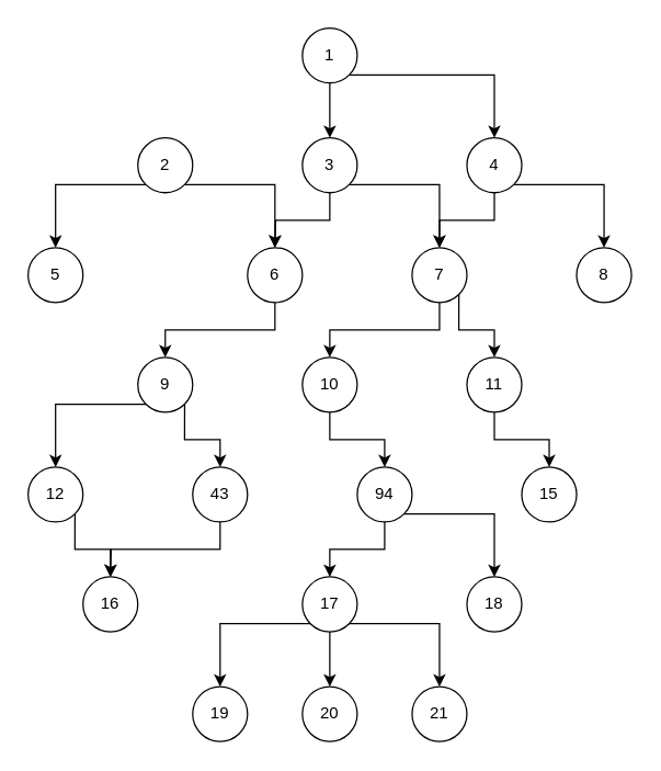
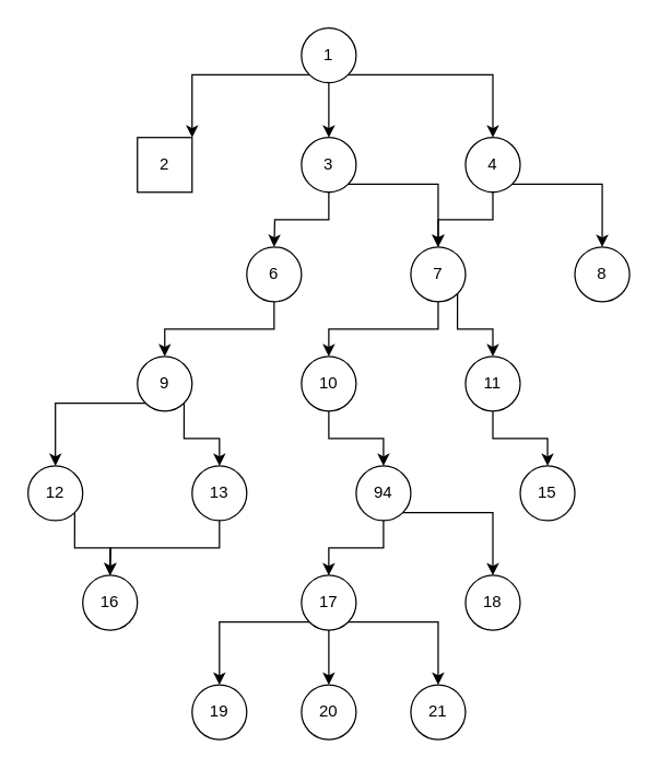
+ <mxCell id="2" style="edgeStyle=orthogonalEdgeStyle;rounded=0;orthogonalLoop=1;jettySize=auto;html=1;exitX=0;exitY=1;exitDx=0;exitDy=0;entryX=1;entryY=0;entryDx=0;entryDy=0;" edge="1" parent="1" source="5" target="14"><mxGeometry relative="1" as="geometry" /></mxCell>
- <mxCell id="14" value="2" style="ellipse;whiteSpace=wrap;html=1;aspect=fixed;" vertex="1" parent="1"><mxGeometry x="100" y="100" width="40" height="40" as="geometry" /></mxCell>
+ <mxCell id="14" value="2" style="whiteSpace=wrap;html=1;aspect=fixed;rounded=0;" vertex="1" parent="1"><mxGeometry x="100" y="100" width="40" height="40" as="geometry" /></mxCell>
- <mxCell id="12" style="edgeStyle=orthogonalEdgeStyle;rounded=0;orthogonalLoop=1;jettySize=auto;html=1;exitX=0;exitY=1;exitDx=0;exitDy=0;entryX=0.5;entryY=0;entryDx=0;entryDy=0;" edge="1" parent="1" source="14" target="26"><mxGeometry relative="1" as="geometry" /></mxCell>
- <mxCell id="13" style="edgeStyle=orthogonalEdgeStyle;rounded=0;orthogonalLoop=1;jettySize=auto;html=1;exitX=1;exitY=1;exitDx=0;exitDy=0;entryX=0.5;entryY=0;entryDx=0;entryDy=0;" edge="1" parent="1" source="14" target="22"><mxGeometry relative="1" as="geometry" /></mxCell>
- <mxCell id="26" value="5" style="ellipse;whiteSpace=wrap;html=1;aspect=fixed;" vertex="1" parent="1"><mxGeometry x="20" y="180" width="40" height="40" as="geometry" /></mxCell>
- <mxCell id="32" value="43" style="ellipse;whiteSpace=wrap;html=1;aspect=fixed;" vertex="1" parent="1"><mxGeometry x="140" y="340" width="40" height="40" as="geometry" /></mxCell>
+ <mxCell id="32" value="13" style="ellipse;whiteSpace=wrap;html=1;aspect=fixed;" vertex="1" parent="1"><mxGeometry x="140" y="340" width="40" height="40" as="geometry" /></mxCell>
